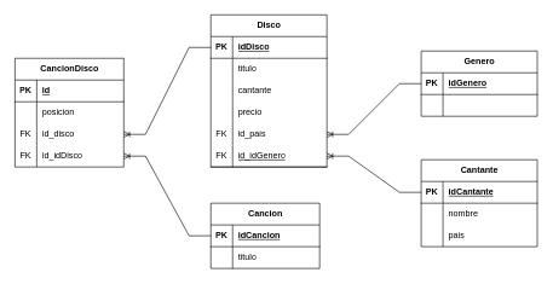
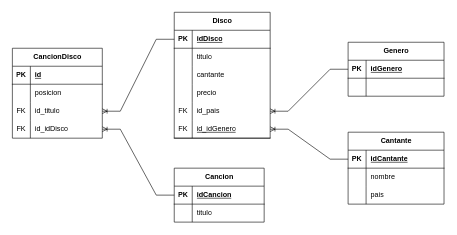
- <mxCell id="54" value="id_disco" style="shape=partialRectangle;connectable=0;fillColor=none;top=0;left=0;bottom=0;right=0;align=left;spacingLeft=6;overflow=hidden;whiteSpace=wrap;html=1;" vertex="1" parent="52"><mxGeometry x="30" width="120" height="30" as="geometry"><mxRectangle width="120" height="30" as="alternateBounds" /></mxGeometry></mxCell>
+ <mxCell id="54" value="id_titulo" style="shape=partialRectangle;connectable=0;fillColor=none;top=0;left=0;bottom=0;right=0;align=left;spacingLeft=6;overflow=hidden;whiteSpace=wrap;html=1;" vertex="1" parent="52"><mxGeometry x="30" width="120" height="30" as="geometry"><mxRectangle width="120" height="30" as="alternateBounds" /></mxGeometry></mxCell>
